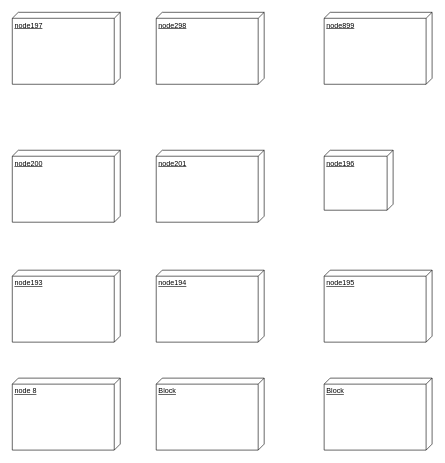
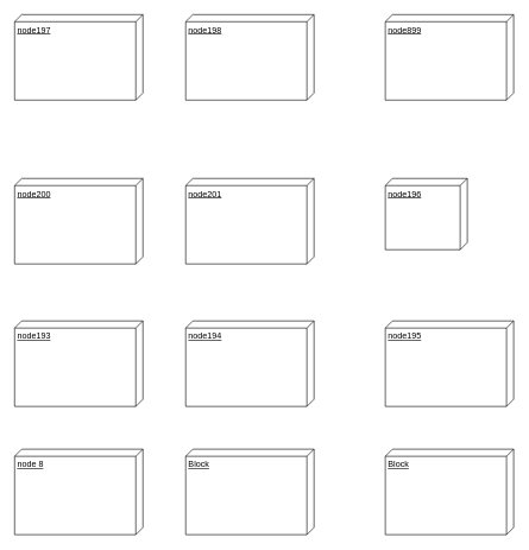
- <mxCell id="3" value="node298" style="verticalAlign=top;align=left;spacingTop=8;spacingLeft=2;spacingRight=12;shape=cube;size=10;direction=south;fontStyle=4;html=1;" vertex="1" parent="1"><mxGeometry x="260" y="20" width="180" height="120" as="geometry" /></mxCell>
+ <mxCell id="3" value="node198" style="verticalAlign=top;align=left;spacingTop=8;spacingLeft=2;spacingRight=12;shape=cube;size=10;direction=south;fontStyle=4;html=1;" vertex="1" parent="1"><mxGeometry x="260" y="20" width="180" height="120" as="geometry" /></mxCell>
